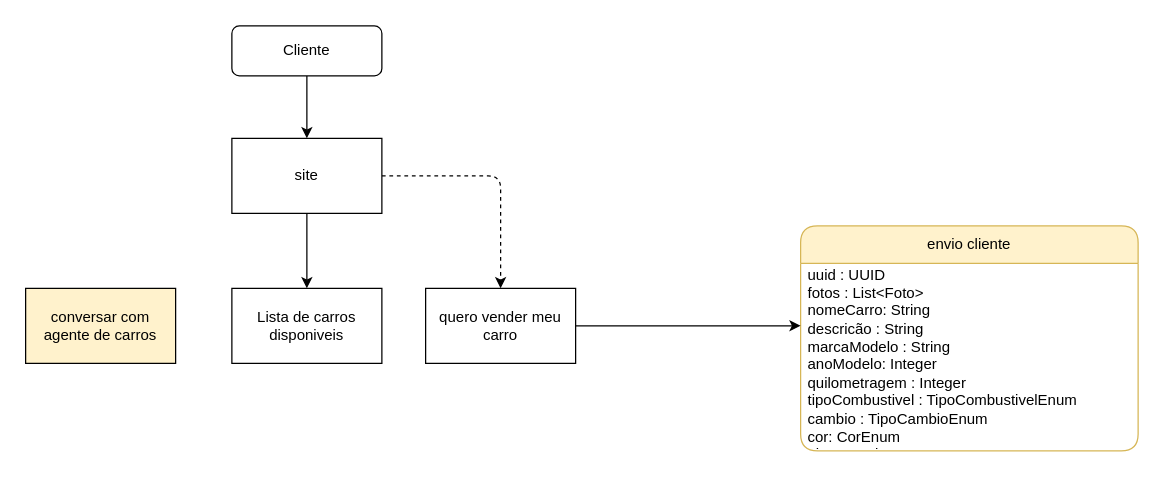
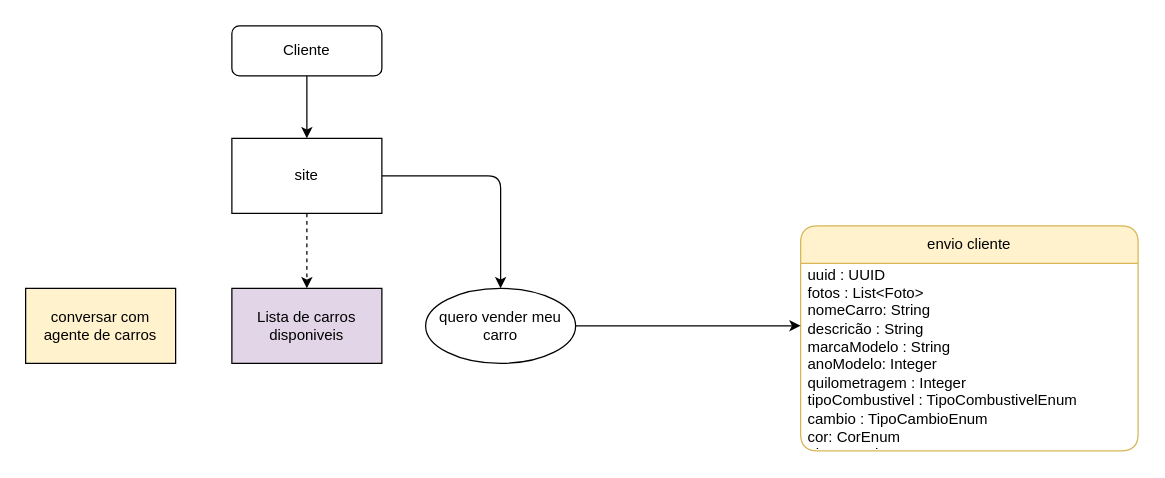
- <mxCell id="5" style="edgeStyle=none;html=1;entryX=0.5;entryY=0;entryDx=0;entryDy=0;dashed=1;" edge="1" parent="1" source="6" target="9"><mxGeometry relative="1" as="geometry"><Array as="points"><mxPoint x="400" y="140" /></Array></mxGeometry></mxCell>
+ <mxCell id="5" style="edgeStyle=none;html=1;entryX=0.5;entryY=0;entryDx=0;entryDy=0;" edge="1" parent="1" source="6" target="9"><mxGeometry relative="1" as="geometry"><Array as="points"><mxPoint x="400" y="140" /></Array></mxGeometry></mxCell>
- <mxCell id="4" style="edgeStyle=none;html=1;" edge="1" parent="1" source="6" target="8"><mxGeometry relative="1" as="geometry" /></mxCell>
+ <mxCell id="4" style="edgeStyle=none;html=1;dashed=1;" edge="1" parent="1" source="6" target="8"><mxGeometry relative="1" as="geometry" /></mxCell>
- <mxCell id="8" value="Lista de carros disponiveis" style="rounded=0;whiteSpace=wrap;html=1;" vertex="1" parent="1"><mxGeometry x="185" y="230" width="120" height="60" as="geometry" /></mxCell>
+ <mxCell id="8" value="Lista de carros disponiveis" style="rounded=0;whiteSpace=wrap;html=1;fillColor=#e1d5e7;" vertex="1" parent="1"><mxGeometry x="185" y="230" width="120" height="60" as="geometry" /></mxCell>
- <mxCell id="9" value="quero vender meu carro" style="rounded=0;whiteSpace=wrap;html=1;" vertex="1" parent="1"><mxGeometry x="340" y="230" width="120" height="60" as="geometry" /></mxCell>
+ <mxCell id="9" value="quero vender meu carro" style="ellipse;whiteSpace=wrap;html=1;" vertex="1" parent="1"><mxGeometry x="340" y="230" width="120" height="60" as="geometry" /></mxCell>
